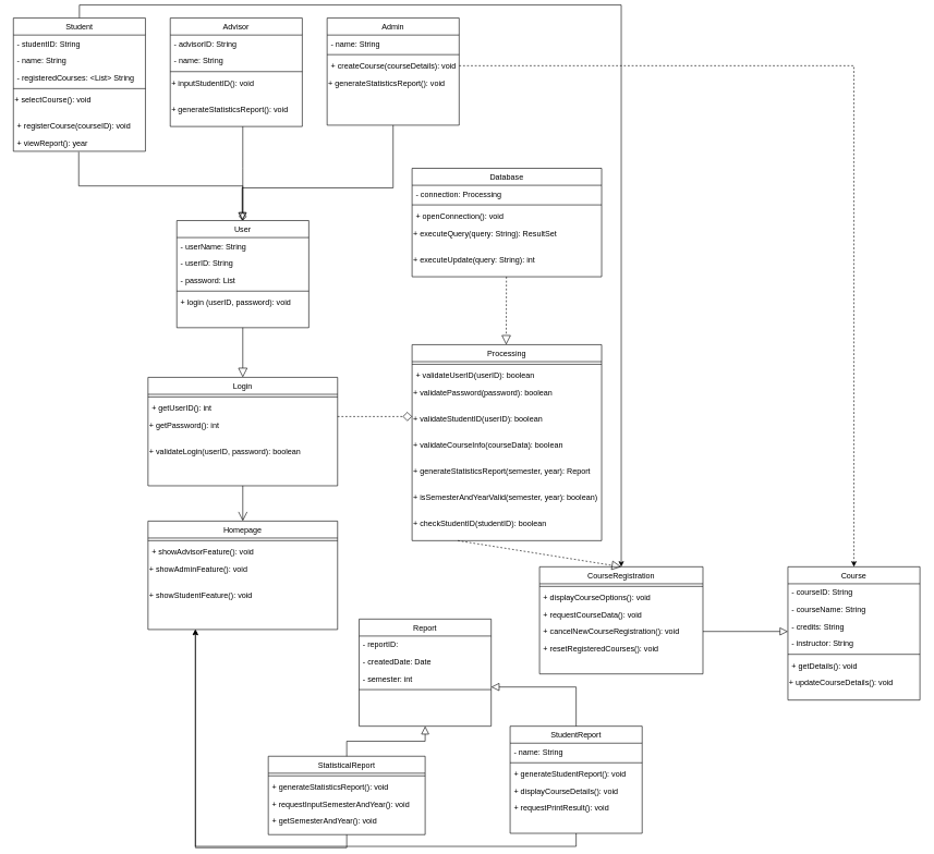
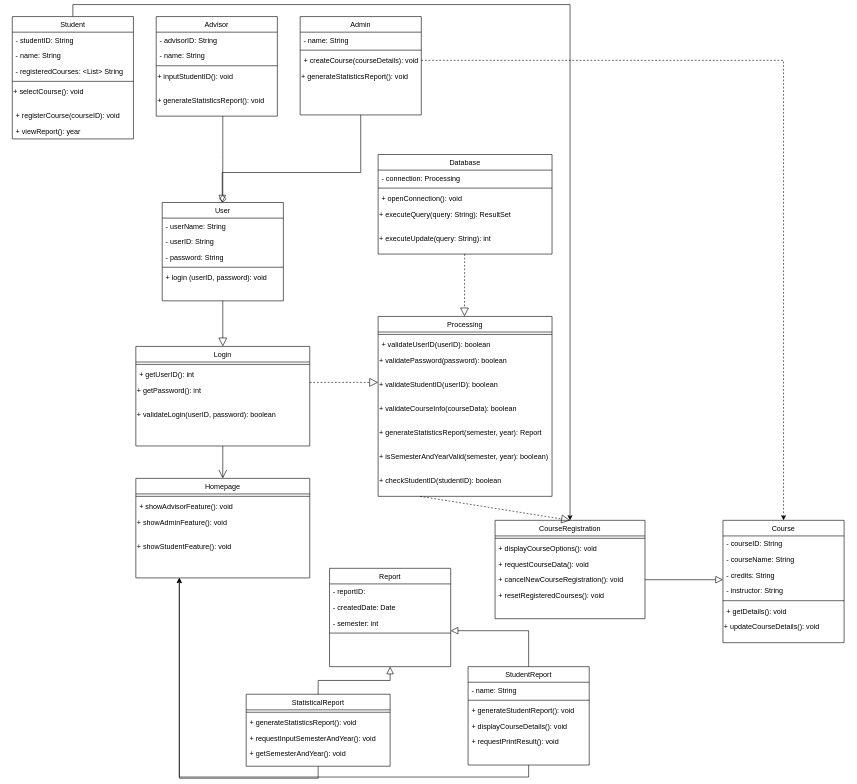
- <mxCell id="28" value="" style="endArrow=block;endSize=10;endFill=0;shadow=0;strokeWidth=1;rounded=0;curved=0;edgeStyle=elbowEdgeStyle;elbow=vertical;entryX=0.5;entryY=0;entryDx=0;entryDy=0;exitX=0.495;exitY=1.038;exitDx=0;exitDy=0;exitPerimeter=0;" edge="1" parent="1" source="16" target="2"><mxGeometry width="160" relative="1" as="geometry"><mxPoint x="130" y="-16" as="sourcePoint" /><mxPoint x="390.9" y="-139.01" as="targetPoint" /></mxGeometry></mxCell>
- <mxCell id="5" value="- password: List" style="text;align=left;verticalAlign=top;spacingLeft=4;spacingRight=4;overflow=hidden;rotatable=0;points=[[0,0.5],[1,0.5]];portConstraint=eastwest;rounded=0;shadow=0;html=0;" vertex="1" parent="2"><mxGeometry y="78" width="202" height="26" as="geometry" /></mxCell>
+ <mxCell id="5" value="- password: String" style="text;align=left;verticalAlign=top;spacingLeft=4;spacingRight=4;overflow=hidden;rotatable=0;points=[[0,0.5],[1,0.5]];portConstraint=eastwest;rounded=0;shadow=0;html=0;" vertex="1" parent="2"><mxGeometry y="78" width="202" height="26" as="geometry" /></mxCell>
- <mxCell id="92" value="" style="endArrow=diamond;dashed=1;endFill=0;endSize=12;html=1;rounded=0;exitX=1;exitY=0;exitDx=0;exitDy=0;entryX=0;entryY=0.25;entryDx=0;entryDy=0;" edge="1" parent="1" source="84" target="76"><mxGeometry width="160" relative="1" as="geometry"><mxPoint x="381" y="504" as="sourcePoint" /><mxPoint x="381" y="657" as="targetPoint" /></mxGeometry></mxCell>
+ <mxCell id="92" value="" style="endArrow=block;dashed=1;endFill=0;endSize=12;html=1;rounded=0;exitX=1;exitY=0;exitDx=0;exitDy=0;entryX=0;entryY=0.25;entryDx=0;entryDy=0;" edge="1" parent="1" source="84" target="76"><mxGeometry width="160" relative="1" as="geometry"><mxPoint x="381" y="504" as="sourcePoint" /><mxPoint x="381" y="657" as="targetPoint" /></mxGeometry></mxCell>
